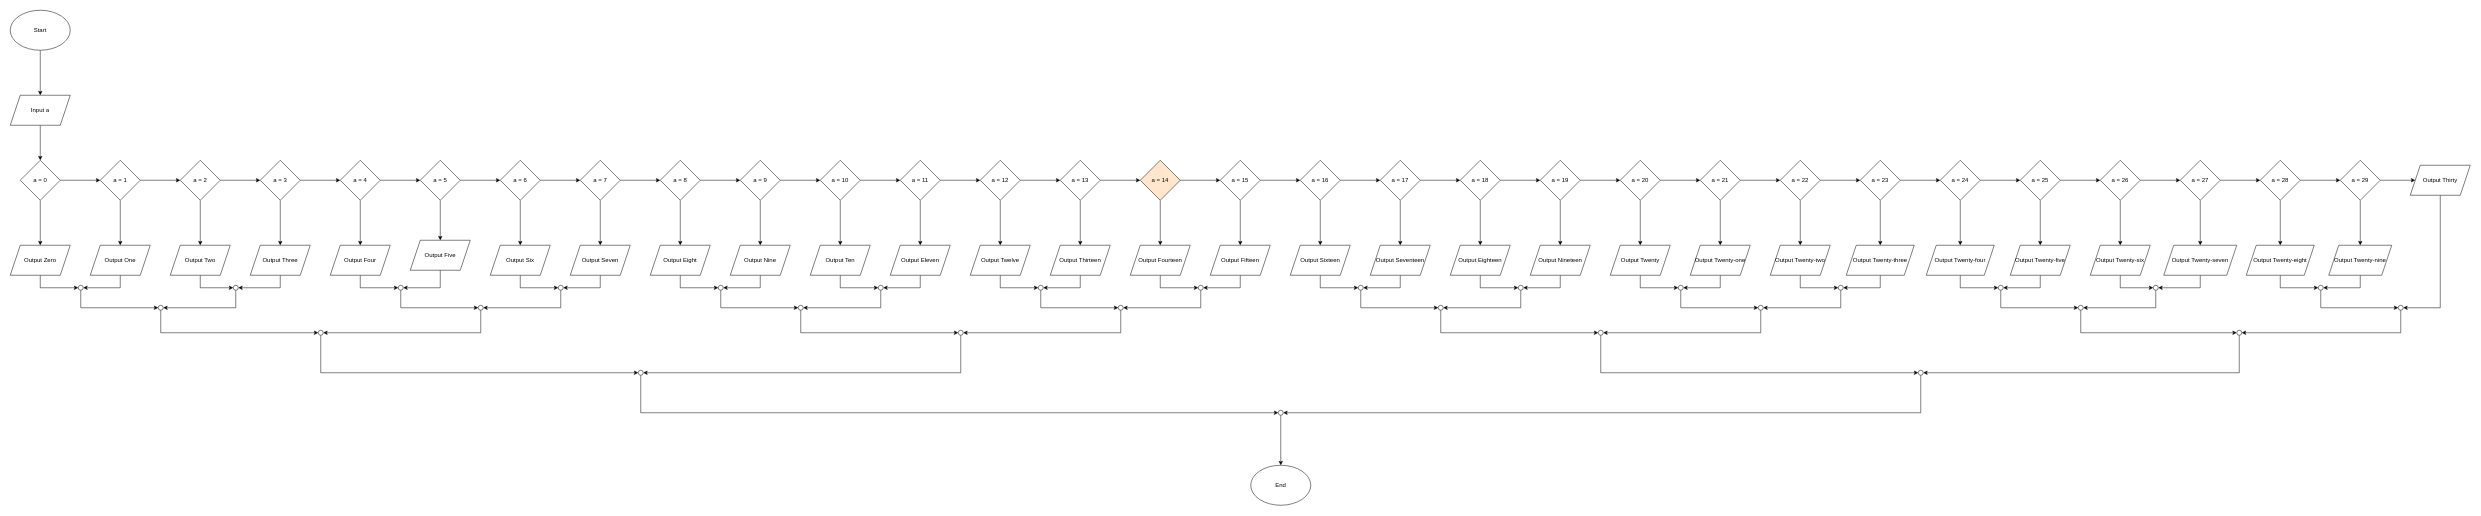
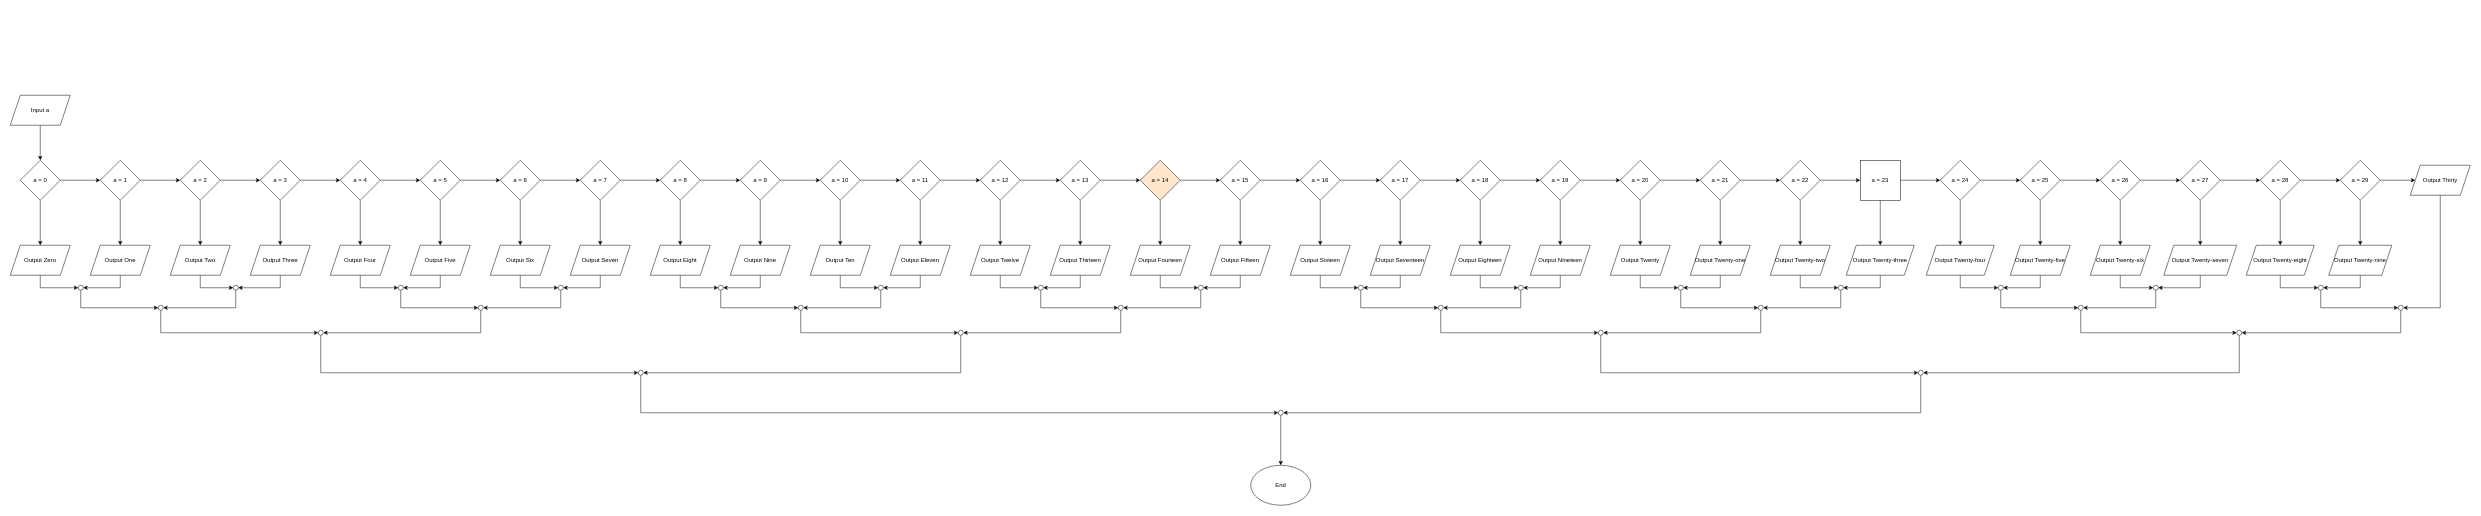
- <mxCell id="3" value="Start" style="ellipse;whiteSpace=wrap;html=1;" vertex="1" parent="1"><mxGeometry x="20" y="20" width="120" height="80" as="geometry" /></mxCell>
- <mxCell id="2" value="" style="edgeStyle=orthogonalEdgeStyle;rounded=0;orthogonalLoop=1;jettySize=auto;html=1;" edge="1" parent="1" source="3" target="5"><mxGeometry relative="1" as="geometry" /></mxCell>
- <mxCell id="77" value="a = 23" style="rhombus;whiteSpace=wrap;html=1;" vertex="1" parent="1"><mxGeometry x="3720" y="320" width="80" height="80" as="geometry" /></mxCell>
+ <mxCell id="77" value="a = 23" style="whiteSpace=wrap;html=1;rounded=0;" vertex="1" parent="1"><mxGeometry x="3720" y="320" width="80" height="80" as="geometry" /></mxCell>
- <mxCell id="109" value="Output Five" style="shape=parallelogram;perimeter=parallelogramPerimeter;whiteSpace=wrap;html=1;fixedSize=1;" vertex="1" parent="1"><mxGeometry x="820" y="480" width="120" height="60" as="geometry" /></mxCell>
+ <mxCell id="109" value="Output Five" style="shape=parallelogram;perimeter=parallelogramPerimeter;whiteSpace=wrap;html=1;fixedSize=1;" vertex="1" parent="1"><mxGeometry x="820" y="490" width="120" height="60" as="geometry" /></mxCell>
